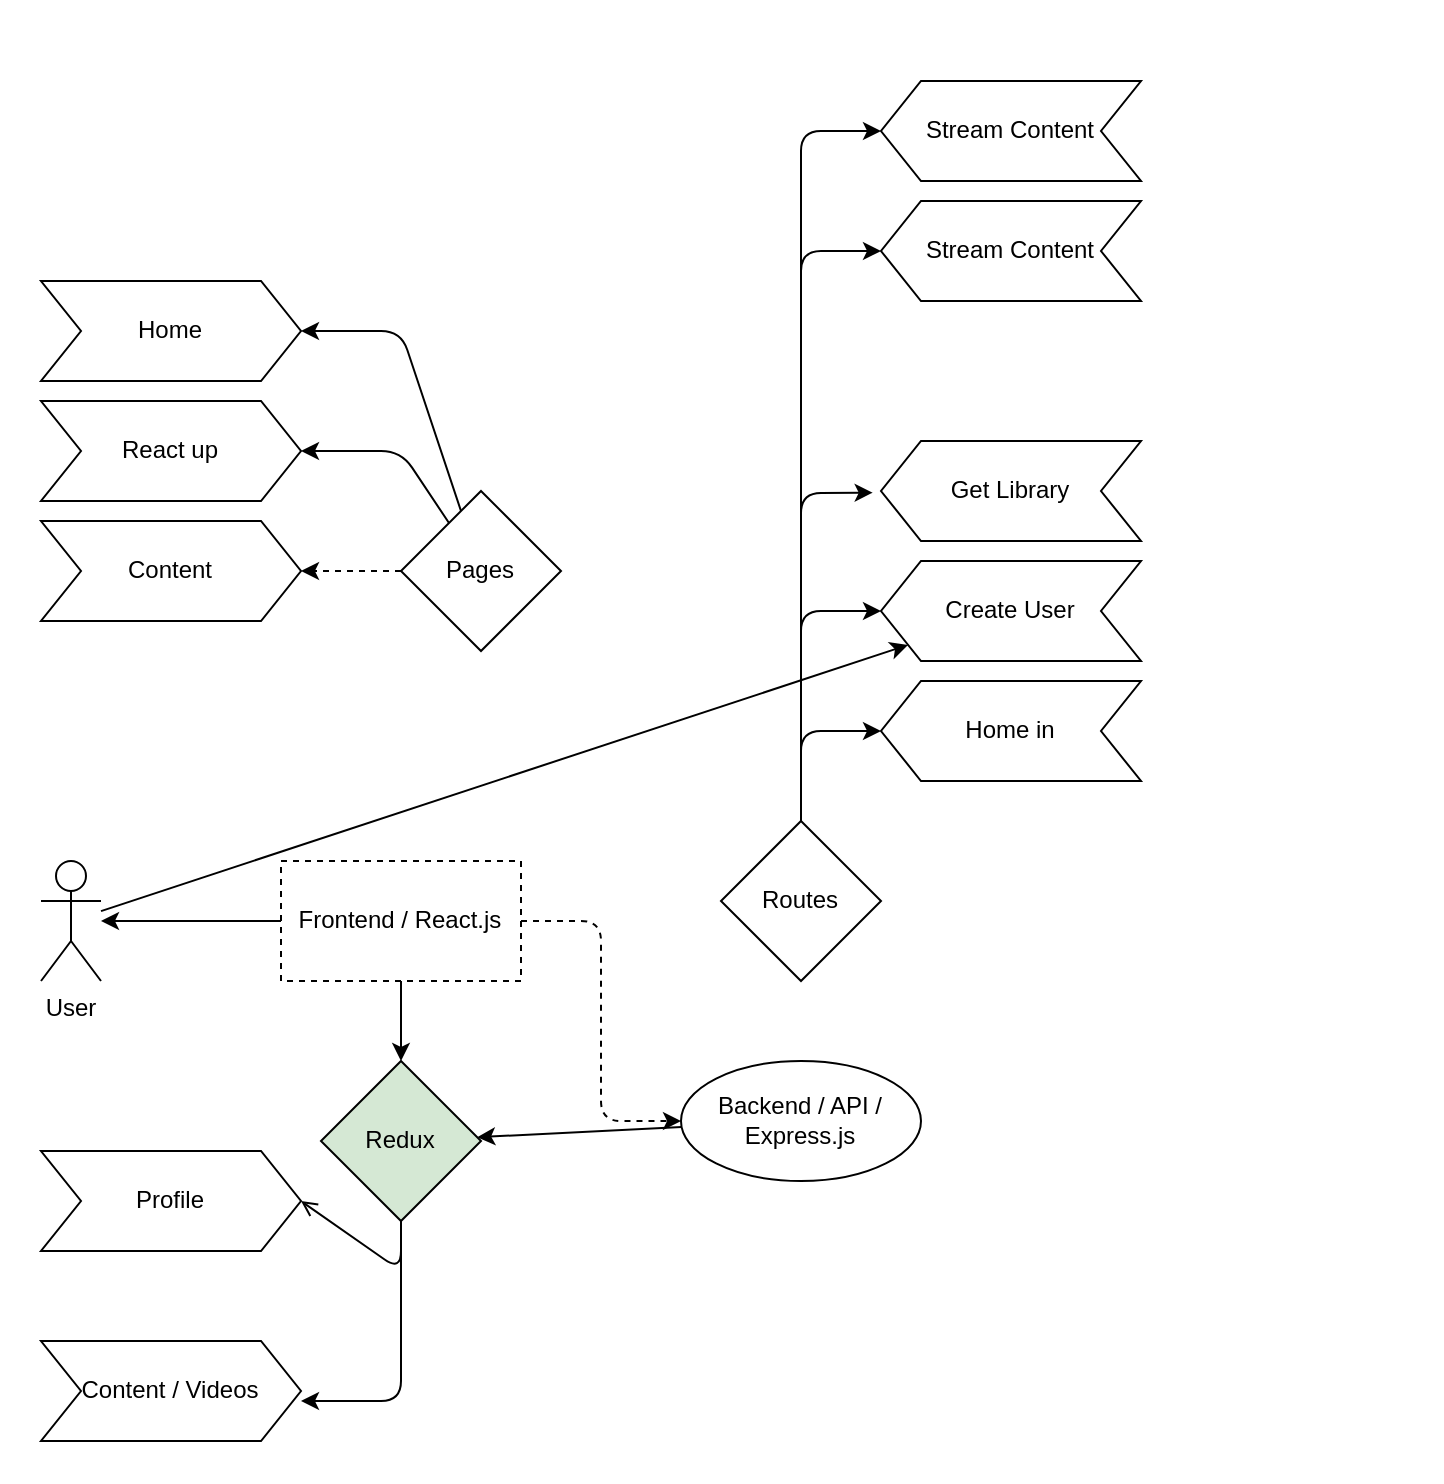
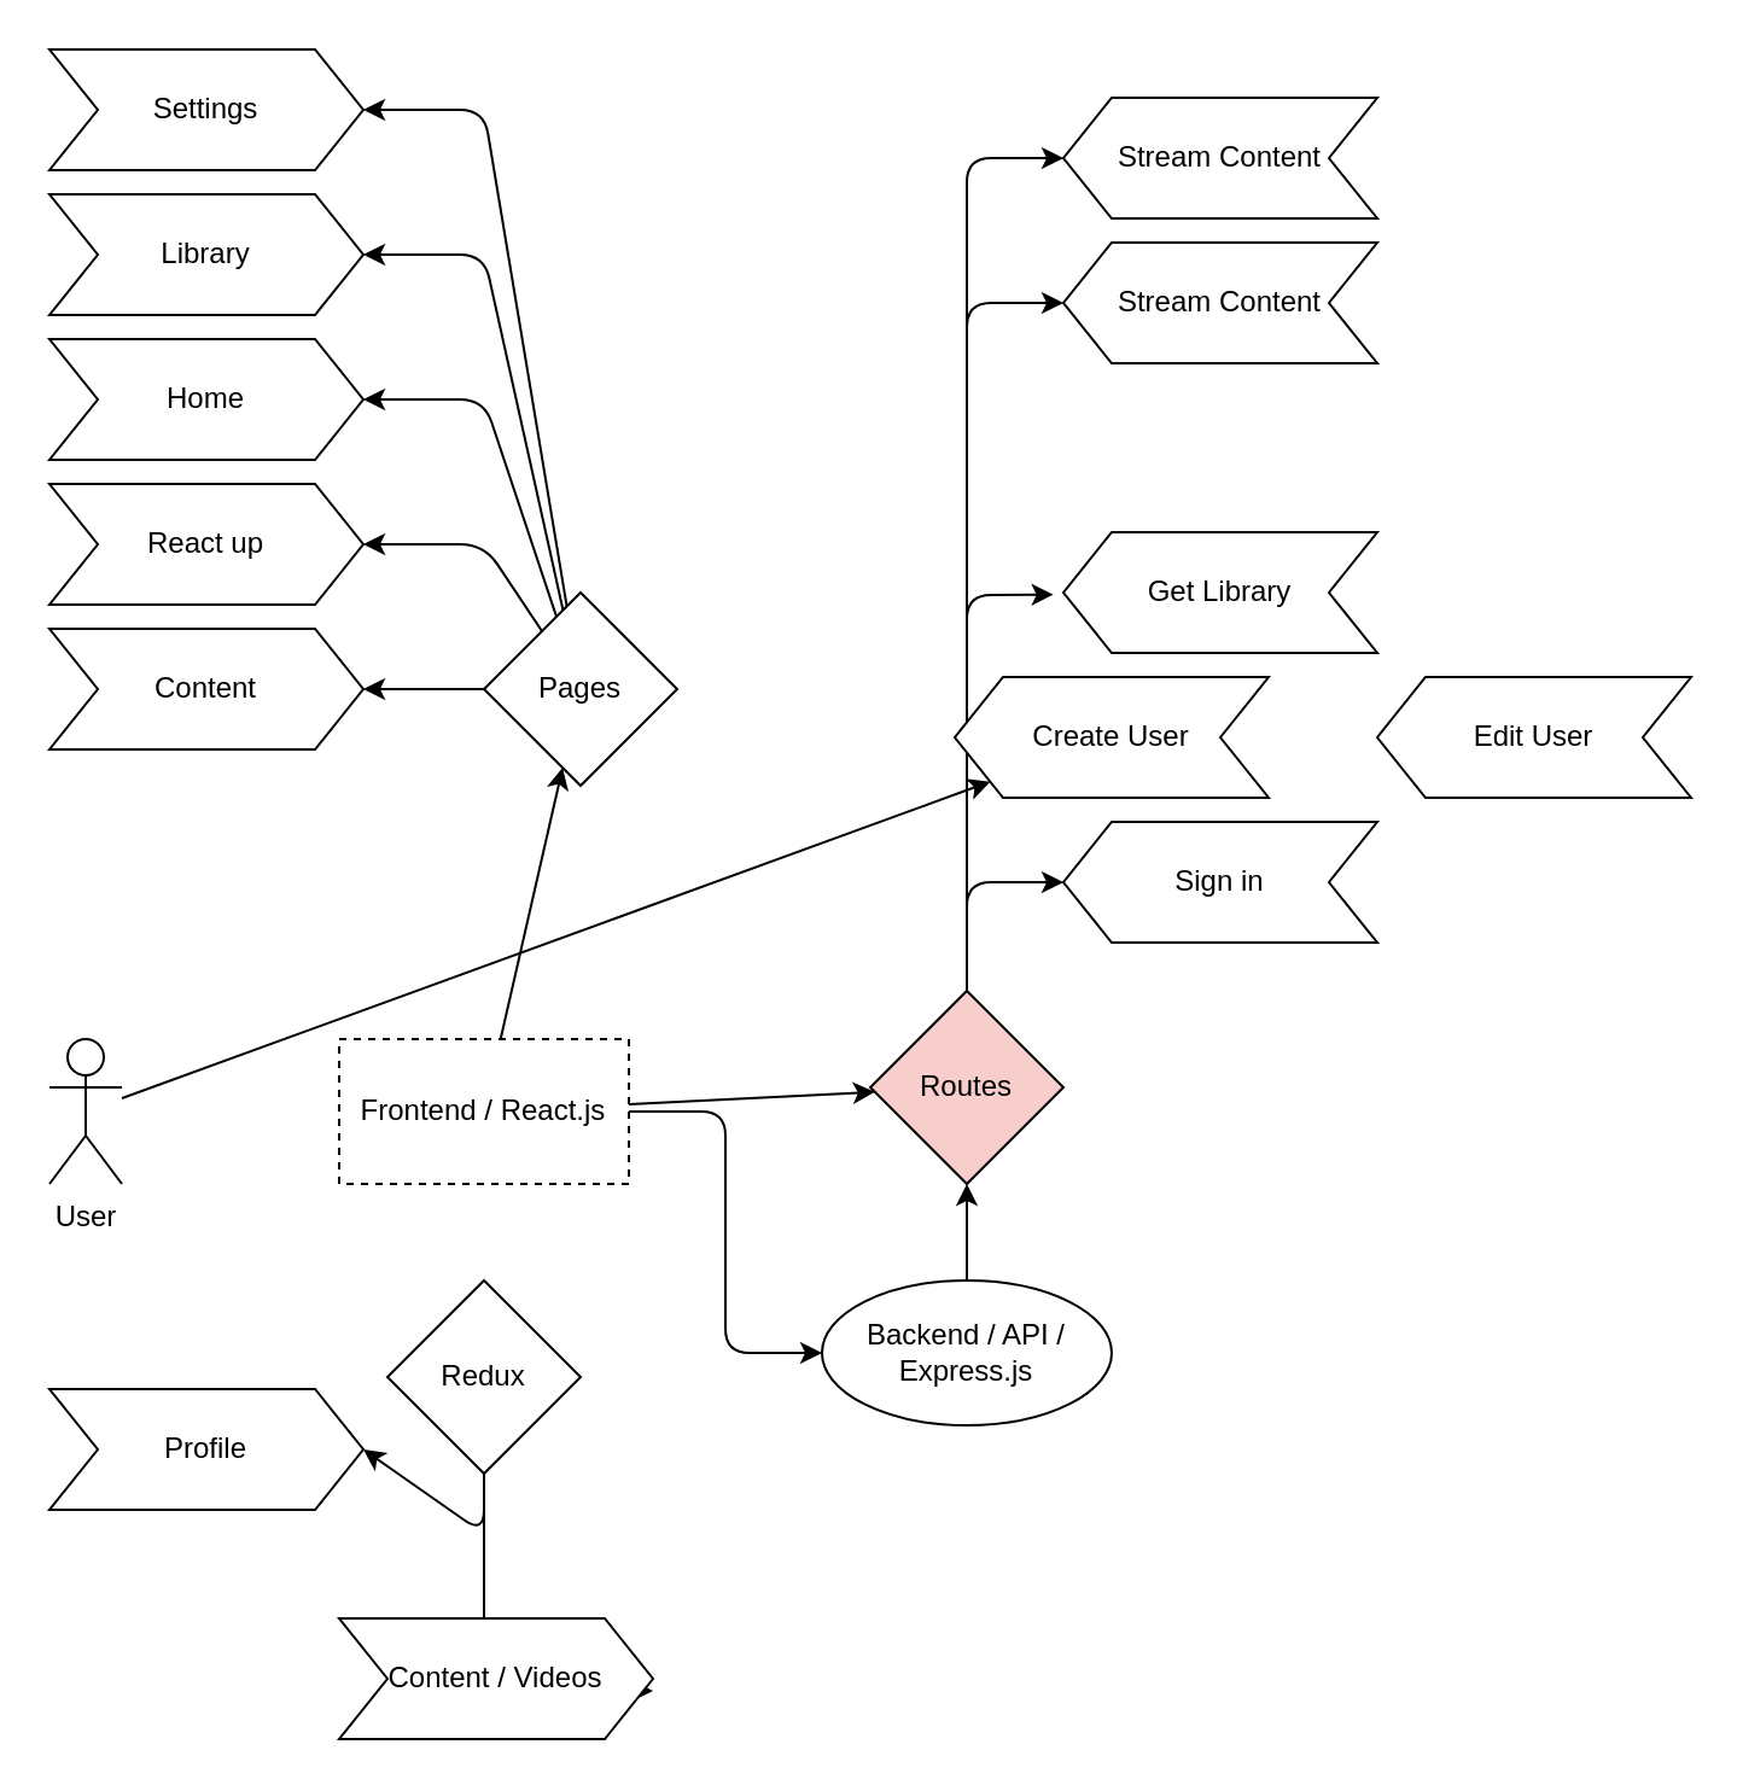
+ <mxCell id="16" value="Settings" style="shape=step;perimeter=stepPerimeter;whiteSpace=wrap;html=1;fixedSize=1;rounded=0;" vertex="1" parent="1"><mxGeometry x="20" y="20" width="130" height="50" as="geometry" /></mxCell>
+ <mxCell id="15" value="Library" style="shape=step;perimeter=stepPerimeter;whiteSpace=wrap;html=1;fixedSize=1;rounded=0;" vertex="1" parent="1"><mxGeometry x="20" y="80" width="130" height="50" as="geometry" /></mxCell>
+ <mxCell id="10" style="edgeStyle=none;html=1;entryX=1;entryY=0.5;entryDx=0;entryDy=0;" edge="1" parent="1" source="13" target="16"><mxGeometry relative="1" as="geometry"><Array as="points"><mxPoint x="200" y="45" /></Array></mxGeometry></mxCell>
+ <mxCell id="9" style="edgeStyle=none;html=1;entryX=1;entryY=0.5;entryDx=0;entryDy=0;" edge="1" parent="1" source="13" target="15"><mxGeometry relative="1" as="geometry"><Array as="points"><mxPoint x="200" y="105" /></Array></mxGeometry></mxCell>
- <mxCell id="12" style="edgeStyle=none;html=1;entryX=1;entryY=0.5;entryDx=0;entryDy=0;dashed=1;" edge="1" parent="1" source="13" target="20"><mxGeometry relative="1" as="geometry"><Array as="points"><mxPoint x="200" y="285" /></Array></mxGeometry></mxCell>
+ <mxCell id="12" style="edgeStyle=none;html=1;entryX=1;entryY=0.5;entryDx=0;entryDy=0;" edge="1" parent="1" source="13" target="20"><mxGeometry relative="1" as="geometry"><Array as="points"><mxPoint x="200" y="285" /></Array></mxGeometry></mxCell>
- <mxCell id="33" value="Create User" style="shape=step;perimeter=stepPerimeter;whiteSpace=wrap;html=1;fixedSize=1;rounded=0;size=20;direction=west;" vertex="1" parent="1"><mxGeometry x="440" y="280" width="130" height="50" as="geometry" /></mxCell>
+ <mxCell id="33" value="Create User" style="shape=step;perimeter=stepPerimeter;whiteSpace=wrap;html=1;fixedSize=1;rounded=0;size=20;direction=west;" vertex="1" parent="1"><mxGeometry x="395" y="280" width="130" height="50" as="geometry" /></mxCell>
+ <mxCell id="34" value="Edit User" style="shape=step;perimeter=stepPerimeter;whiteSpace=wrap;html=1;fixedSize=1;rounded=0;size=20;direction=west;" vertex="1" parent="1"><mxGeometry x="570" y="280" width="130" height="50" as="geometry" /></mxCell>
- <mxCell id="32" value="Home in" style="shape=step;perimeter=stepPerimeter;whiteSpace=wrap;html=1;fixedSize=1;rounded=0;size=20;direction=west;" vertex="1" parent="1"><mxGeometry x="440" y="340" width="130" height="50" as="geometry" /></mxCell>
+ <mxCell id="32" value="Sign in" style="shape=step;perimeter=stepPerimeter;whiteSpace=wrap;html=1;fixedSize=1;rounded=0;size=20;direction=west;" vertex="1" parent="1"><mxGeometry x="440" y="340" width="130" height="50" as="geometry" /></mxCell>
- <mxCell id="31" value="Routes" style="rhombus;whiteSpace=wrap;html=1;rounded=0;" vertex="1" parent="1"><mxGeometry x="360" y="410" width="80" height="80" as="geometry" /></mxCell>
+ <mxCell id="31" value="Routes" style="rhombus;whiteSpace=wrap;html=1;rounded=0;fillColor=#f8cecc;" vertex="1" parent="1"><mxGeometry x="360" y="410" width="80" height="80" as="geometry" /></mxCell>
- <mxCell id="4" value="" style="edgeStyle=none;html=1;" edge="1" parent="1" source="7" target="3"><mxGeometry relative="1" as="geometry" /></mxCell>
+ <mxCell id="4" value="" style="edgeStyle=none;html=1;" edge="1" parent="1" source="7" target="13"><mxGeometry relative="1" as="geometry" /></mxCell>
- <mxCell id="5" value="" style="edgeStyle=none;html=1;exitX=1;exitY=0.5;exitDx=0;exitDy=0;entryX=0;entryY=0.5;entryDx=0;entryDy=0;dashed=1;" edge="1" parent="1" source="7" target="18"><mxGeometry relative="1" as="geometry"><Array as="points"><mxPoint x="300" y="460" /><mxPoint x="300" y="510" /><mxPoint x="300" y="560" /></Array></mxGeometry></mxCell>
+ <mxCell id="5" value="" style="edgeStyle=none;html=1;exitX=1;exitY=0.5;exitDx=0;exitDy=0;entryX=0;entryY=0.5;entryDx=0;entryDy=0;" edge="1" parent="1" source="7" target="18"><mxGeometry relative="1" as="geometry"><Array as="points"><mxPoint x="300" y="460" /><mxPoint x="300" y="510" /><mxPoint x="300" y="560" /></Array></mxGeometry></mxCell>
- <mxCell id="6" value="" style="edgeStyle=none;html=1;" edge="1" parent="1" source="7" target="23"><mxGeometry relative="1" as="geometry" /></mxCell>
+ <mxCell id="6" value="" style="edgeStyle=none;html=1;" edge="1" parent="1" source="7" target="31"><mxGeometry relative="1" as="geometry" /></mxCell>
- <mxCell id="17" value="" style="edgeStyle=none;html=1;" edge="1" parent="1" source="18" target="23"><mxGeometry relative="1" as="geometry" /></mxCell>
+ <mxCell id="17" value="" style="edgeStyle=none;html=1;" edge="1" parent="1" source="18" target="31"><mxGeometry relative="1" as="geometry" /></mxCell>
- <mxCell id="23" value="Redux" style="rhombus;whiteSpace=wrap;html=1;rounded=0;fillColor=#d5e8d4;" vertex="1" parent="1"><mxGeometry x="160" y="530" width="80" height="80" as="geometry" /></mxCell>
+ <mxCell id="23" value="Redux" style="rhombus;whiteSpace=wrap;html=1;rounded=0;" vertex="1" parent="1"><mxGeometry x="160" y="530" width="80" height="80" as="geometry" /></mxCell>
- <mxCell id="21" style="edgeStyle=none;html=1;entryX=1;entryY=0.5;entryDx=0;entryDy=0;exitX=0.5;exitY=1;exitDx=0;exitDy=0;endArrow=open;" edge="1" parent="1" source="23" target="24"><mxGeometry relative="1" as="geometry"><Array as="points"><mxPoint x="200" y="635" /></Array></mxGeometry></mxCell>
+ <mxCell id="21" style="edgeStyle=none;html=1;entryX=1;entryY=0.5;entryDx=0;entryDy=0;exitX=0.5;exitY=1;exitDx=0;exitDy=0;" edge="1" parent="1" source="23" target="24"><mxGeometry relative="1" as="geometry"><Array as="points"><mxPoint x="200" y="635" /></Array></mxGeometry></mxCell>
- <mxCell id="25" value="Content / Videos" style="shape=step;perimeter=stepPerimeter;whiteSpace=wrap;html=1;fixedSize=1;rounded=0;size=20.0;" vertex="1" parent="1"><mxGeometry x="20" y="670" width="130" height="50" as="geometry" /></mxCell>
+ <mxCell id="25" value="Content / Videos" style="shape=step;perimeter=stepPerimeter;whiteSpace=wrap;html=1;fixedSize=1;rounded=0;size=20.0;" vertex="1" parent="1"><mxGeometry x="140" y="670" width="130" height="50" as="geometry" /></mxCell>
